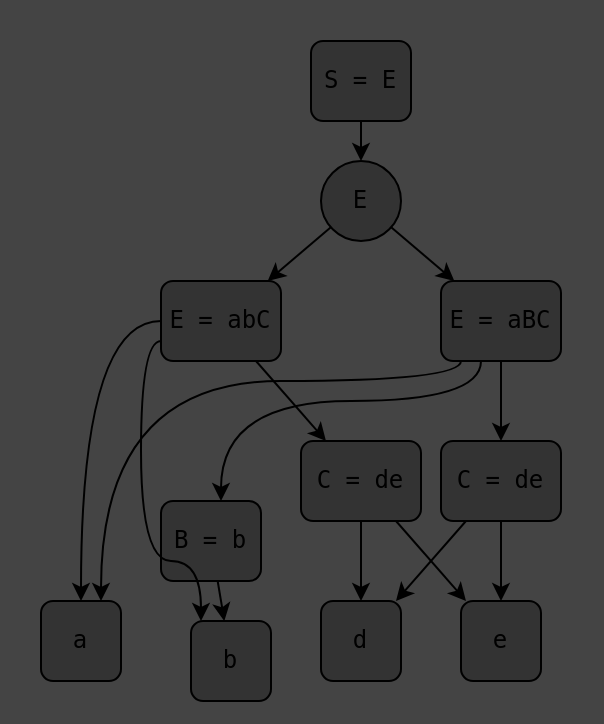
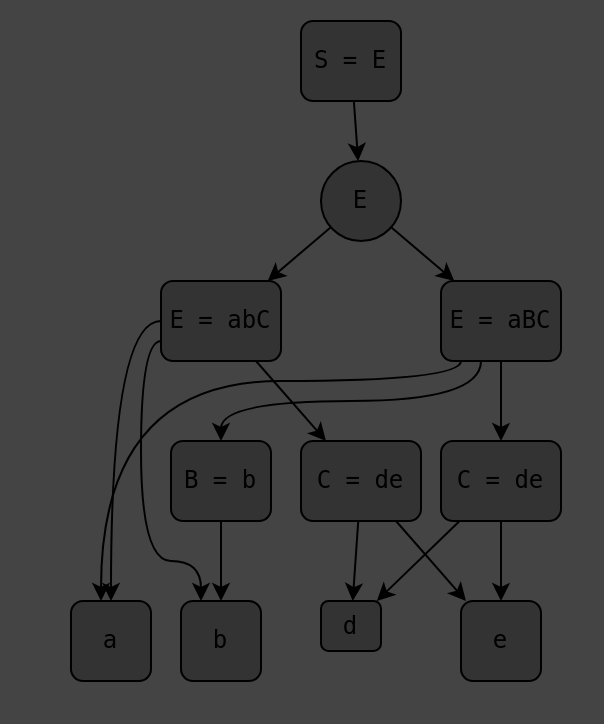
- <mxCell id="23" value="S = E" style="rounded=1;whiteSpace=wrap;html=1;fillColor=#333333;fontFamily=monospace;" parent="1" vertex="1"><mxGeometry x="155" y="20" width="50" height="40" as="geometry" /></mxCell>
+ <mxCell id="23" value="S = E" style="rounded=1;whiteSpace=wrap;html=1;fillColor=#333333;fontFamily=monospace;" parent="1" vertex="1"><mxGeometry x="150" y="10" width="50" height="40" as="geometry" /></mxCell>
- <mxCell id="7" value="B = b" style="rounded=1;whiteSpace=wrap;html=1;fillColor=#333333;fontFamily=monospace;" parent="1" vertex="1"><mxGeometry x="80" y="250" width="50" height="40" as="geometry" /></mxCell>
+ <mxCell id="7" value="B = b" style="rounded=1;whiteSpace=wrap;html=1;fillColor=#333333;fontFamily=monospace;" parent="1" vertex="1"><mxGeometry x="85" y="220" width="50" height="40" as="geometry" /></mxCell>
- <mxCell id="2" value="a" style="rounded=1;whiteSpace=wrap;html=1;fillColor=#333333;fontFamily=monospace;" parent="1" vertex="1"><mxGeometry x="20" y="300" width="40" height="40" as="geometry" /></mxCell>
+ <mxCell id="2" value="a" style="rounded=1;whiteSpace=wrap;html=1;fillColor=#333333;fontFamily=monospace;" parent="1" vertex="1"><mxGeometry x="35" y="300" width="40" height="40" as="geometry" /></mxCell>
- <mxCell id="4" value="d" style="rounded=1;whiteSpace=wrap;html=1;fillColor=#333333;fontFamily=monospace;" parent="1" vertex="1"><mxGeometry x="160" y="300" width="40" height="40" as="geometry" /></mxCell>
+ <mxCell id="4" value="d" style="rounded=1;whiteSpace=wrap;html=1;fillColor=#333333;fontFamily=monospace;" parent="1" vertex="1"><mxGeometry x="160" y="300" width="30" height="25" as="geometry" /></mxCell>
- <mxCell id="3" value="b" style="rounded=1;whiteSpace=wrap;html=1;fillColor=#333333;fontFamily=monospace;" parent="1" vertex="1"><mxGeometry x="95" y="310" width="40" height="40" as="geometry" /></mxCell>
+ <mxCell id="3" value="b" style="rounded=1;whiteSpace=wrap;html=1;fillColor=#333333;fontFamily=monospace;" parent="1" vertex="1"><mxGeometry x="90" y="300" width="40" height="40" as="geometry" /></mxCell>
